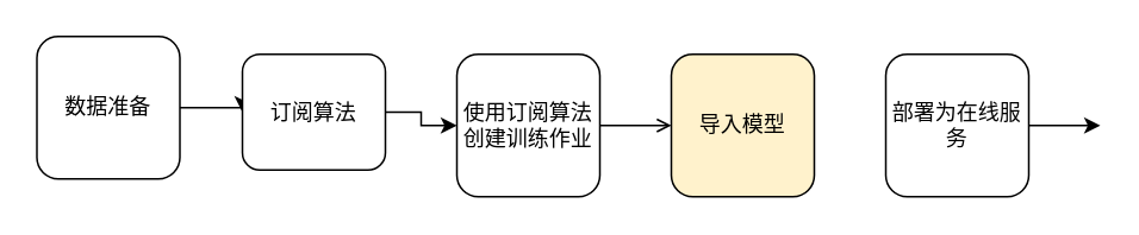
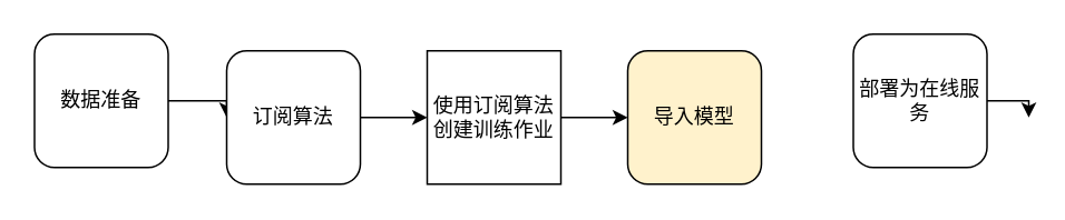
- <mxCell id="5" value="订阅算法" style="rounded=1;whiteSpace=wrap;html=1;fontSize=12;glass=0;strokeWidth=1;shadow=0;" parent="1" vertex="1"><mxGeometry x="135" y="30" width="80" height="65" as="geometry" /></mxCell>
+ <mxCell id="5" value="订阅算法" style="rounded=1;whiteSpace=wrap;html=1;fontSize=12;glass=0;strokeWidth=1;shadow=0;" parent="1" vertex="1"><mxGeometry x="135" y="30" width="80" height="80" as="geometry" /></mxCell>
- <mxCell id="7" value="使用订阅算法创建训练作业" style="rounded=1;whiteSpace=wrap;html=1;fontSize=12;glass=0;strokeWidth=1;shadow=0;" parent="1" vertex="1"><mxGeometry x="255" y="30" width="80" height="80" as="geometry" /></mxCell>
+ <mxCell id="7" value="使用订阅算法创建训练作业" style="whiteSpace=wrap;html=1;fontSize=12;glass=0;strokeWidth=1;shadow=0;rounded=0;" parent="1" vertex="1"><mxGeometry x="255" y="30" width="80" height="80" as="geometry" /></mxCell>
- <mxCell id="6" style="edgeStyle=orthogonalEdgeStyle;rounded=0;orthogonalLoop=1;jettySize=auto;html=1;exitX=1;exitY=0.5;exitDx=0;exitDy=0;entryX=0;entryY=0.5;entryDx=0;entryDy=0;endArrow=open;" parent="1" source="7" target="8" edge="1"><mxGeometry relative="1" as="geometry" /></mxCell>
+ <mxCell id="6" style="edgeStyle=orthogonalEdgeStyle;rounded=0;orthogonalLoop=1;jettySize=auto;html=1;exitX=1;exitY=0.5;exitDx=0;exitDy=0;entryX=0;entryY=0.5;entryDx=0;entryDy=0;" parent="1" source="7" target="8" edge="1"><mxGeometry relative="1" as="geometry" /></mxCell>
- <mxCell id="10" value="部署为在线服务" style="rounded=1;whiteSpace=wrap;html=1;fontSize=12;glass=0;strokeWidth=1;shadow=0;" vertex="1" parent="1"><mxGeometry x="495" y="30" width="80" height="80" as="geometry" /></mxCell>
+ <mxCell id="10" value="部署为在线服务" style="rounded=1;whiteSpace=wrap;html=1;fontSize=12;glass=0;strokeWidth=1;shadow=0;" vertex="1" parent="1"><mxGeometry x="510" y="20" width="80" height="80" as="geometry" /></mxCell>
